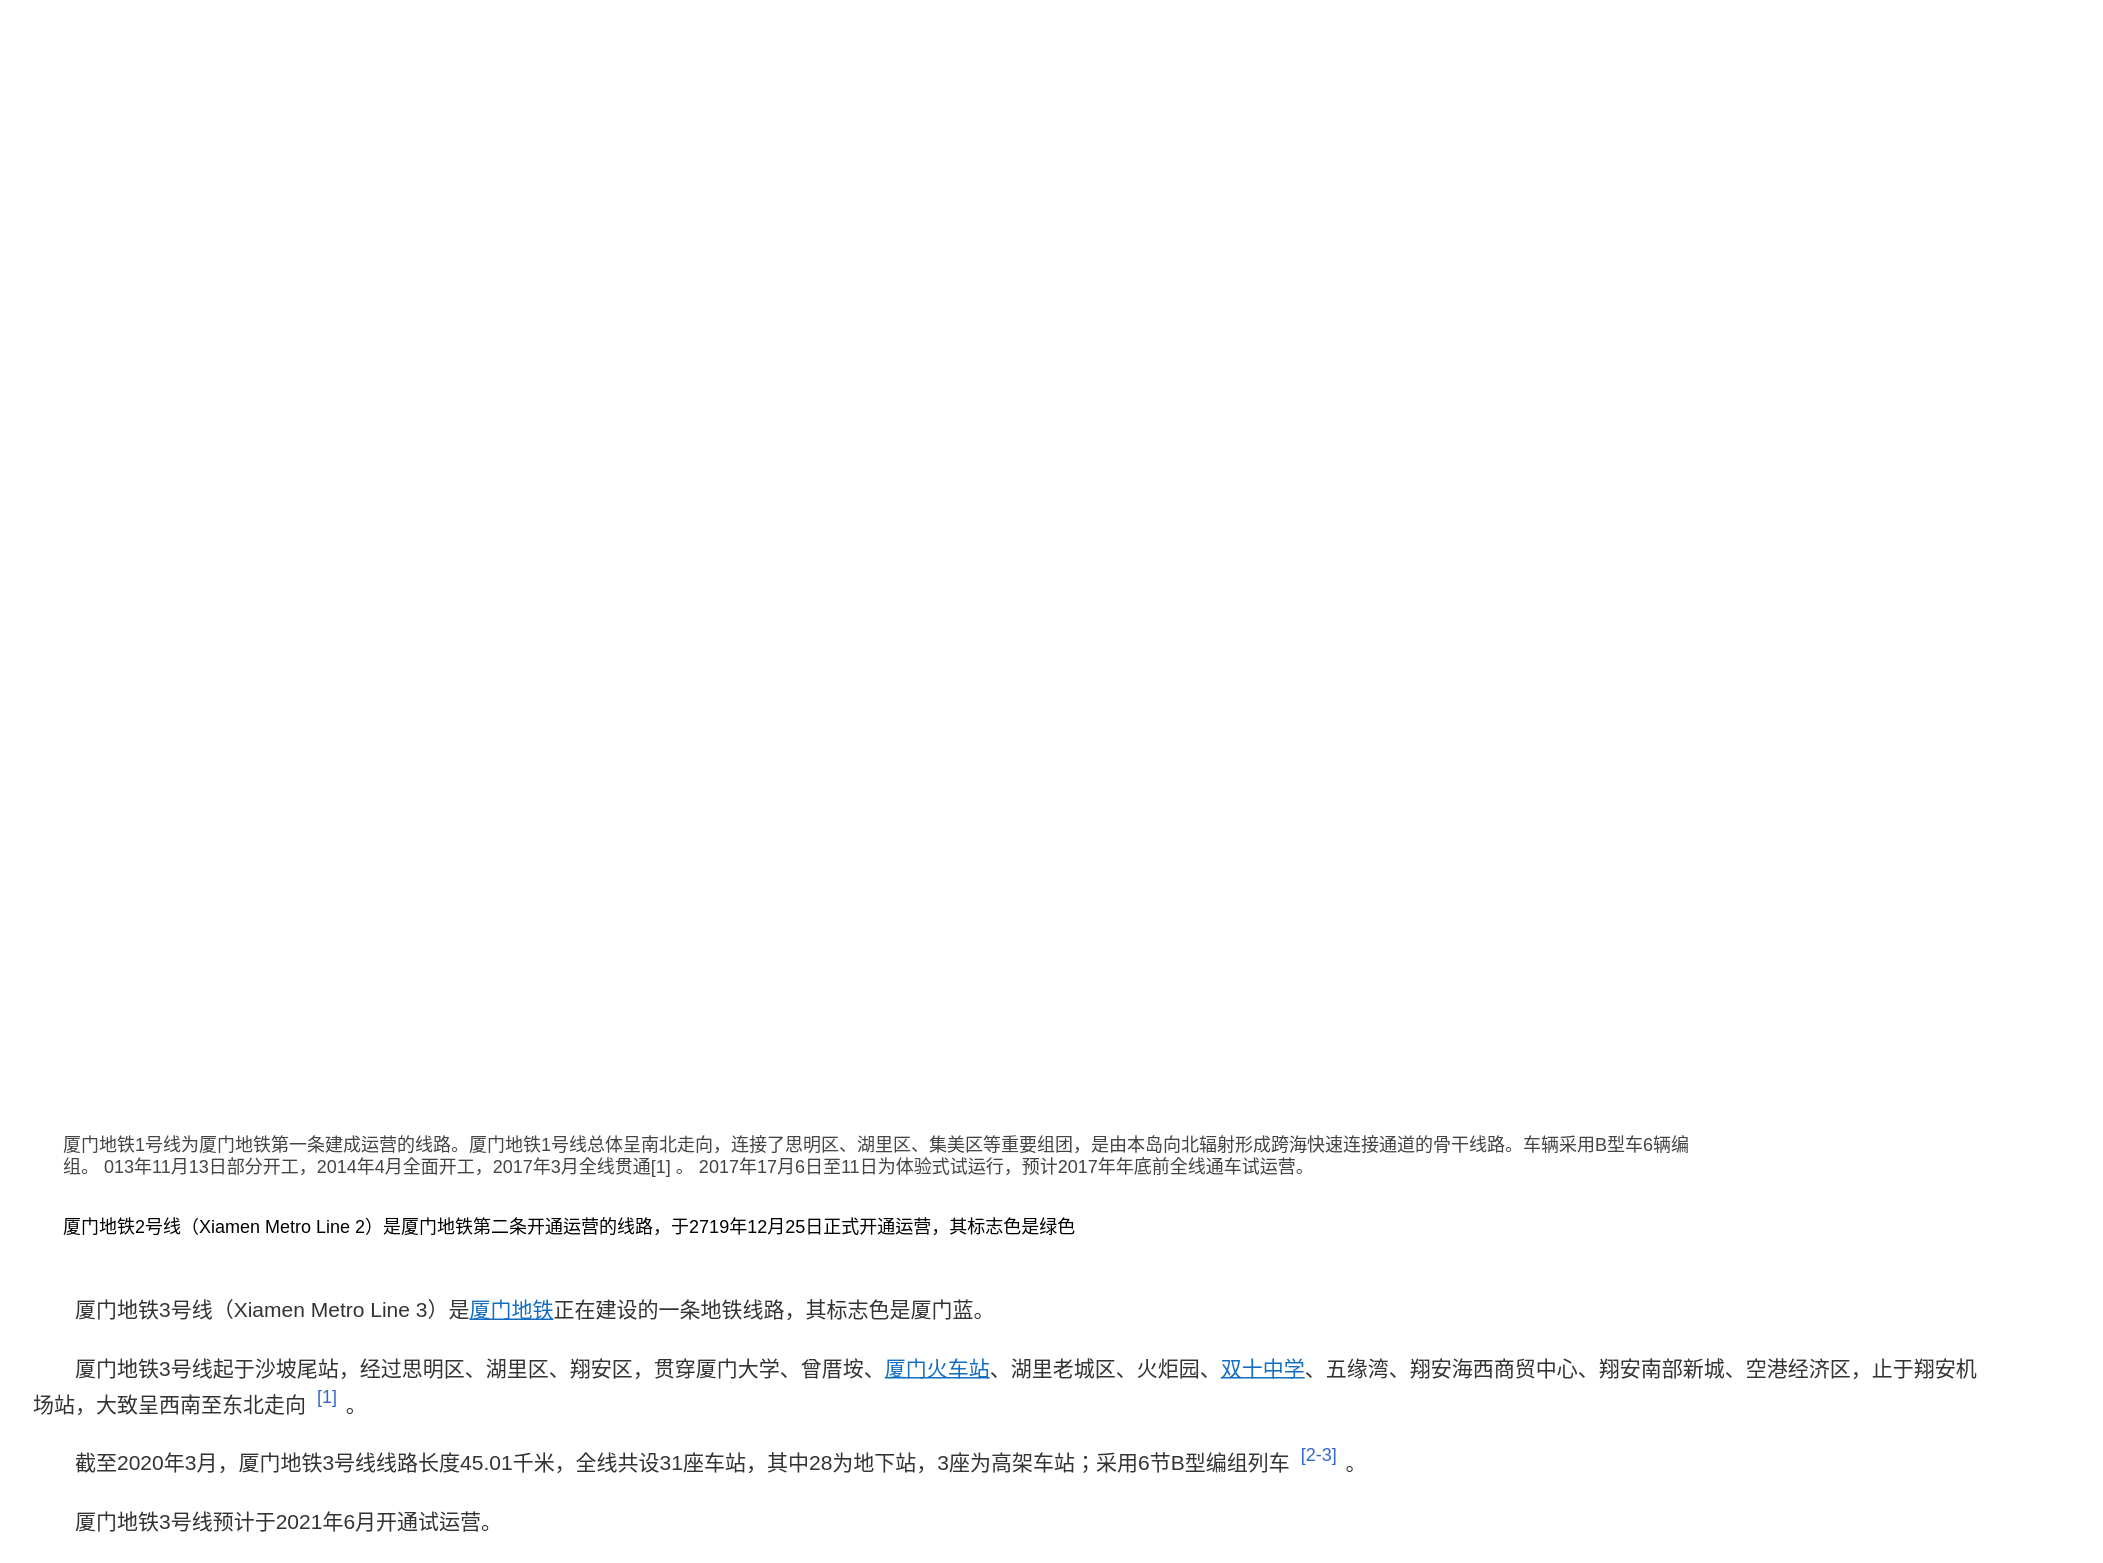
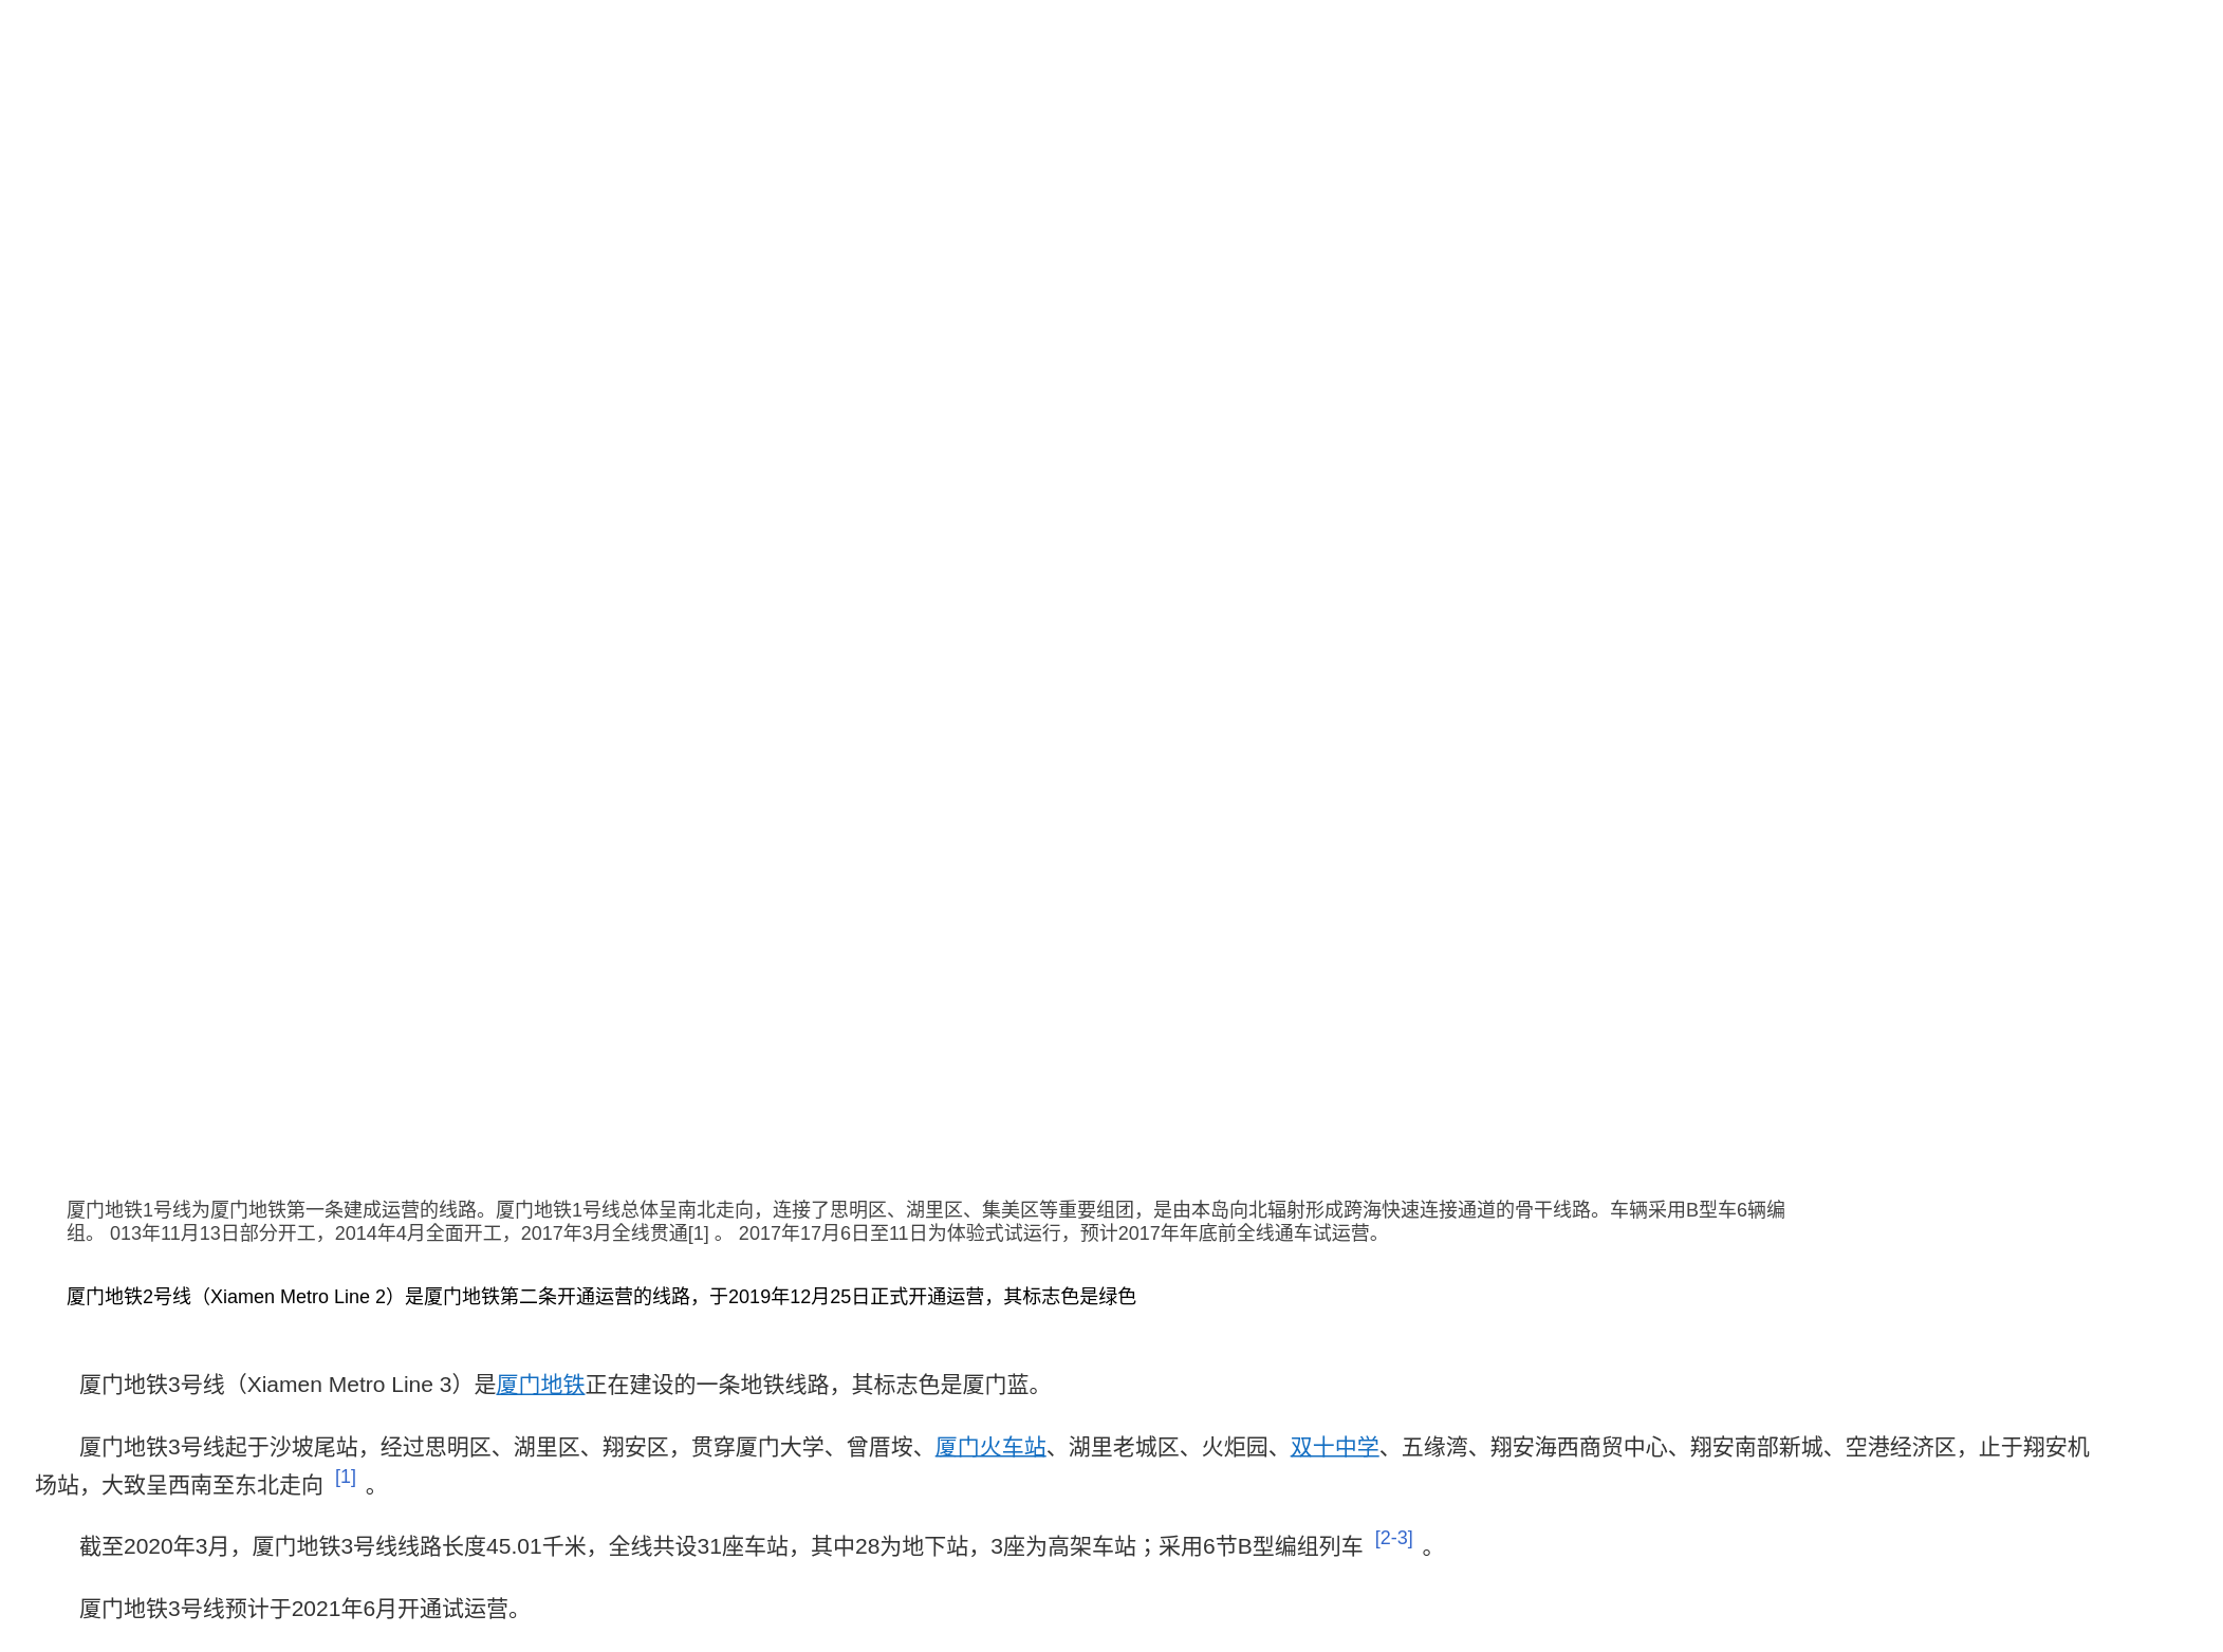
- <mxCell id="5" value="&lt;div&gt;&lt;br&gt;&lt;/div&gt;&lt;div&gt;厦门地铁2号线（Xiamen Metro Line 2）是厦门地铁第二条开通运营的线路，于2719年12月25日正式开通运营，其标志色是绿色&lt;/div&gt;" style="text;html=1;strokeColor=none;fillColor=none;align=left;verticalAlign=middle;whiteSpace=wrap;rounded=0;" vertex="1" parent="1"><mxGeometry x="40" y="800" width="910" height="20" as="geometry" /></mxCell>
+ <mxCell id="5" value="&lt;div&gt;&lt;br&gt;&lt;/div&gt;&lt;div&gt;厦门地铁2号线（Xiamen Metro Line 2）是厦门地铁第二条开通运营的线路，于2019年12月25日正式开通运营，其标志色是绿色&lt;/div&gt;" style="text;html=1;strokeColor=none;fillColor=none;align=left;verticalAlign=middle;whiteSpace=wrap;rounded=0;" vertex="1" parent="1"><mxGeometry x="40" y="800" width="910" height="20" as="geometry" /></mxCell>
